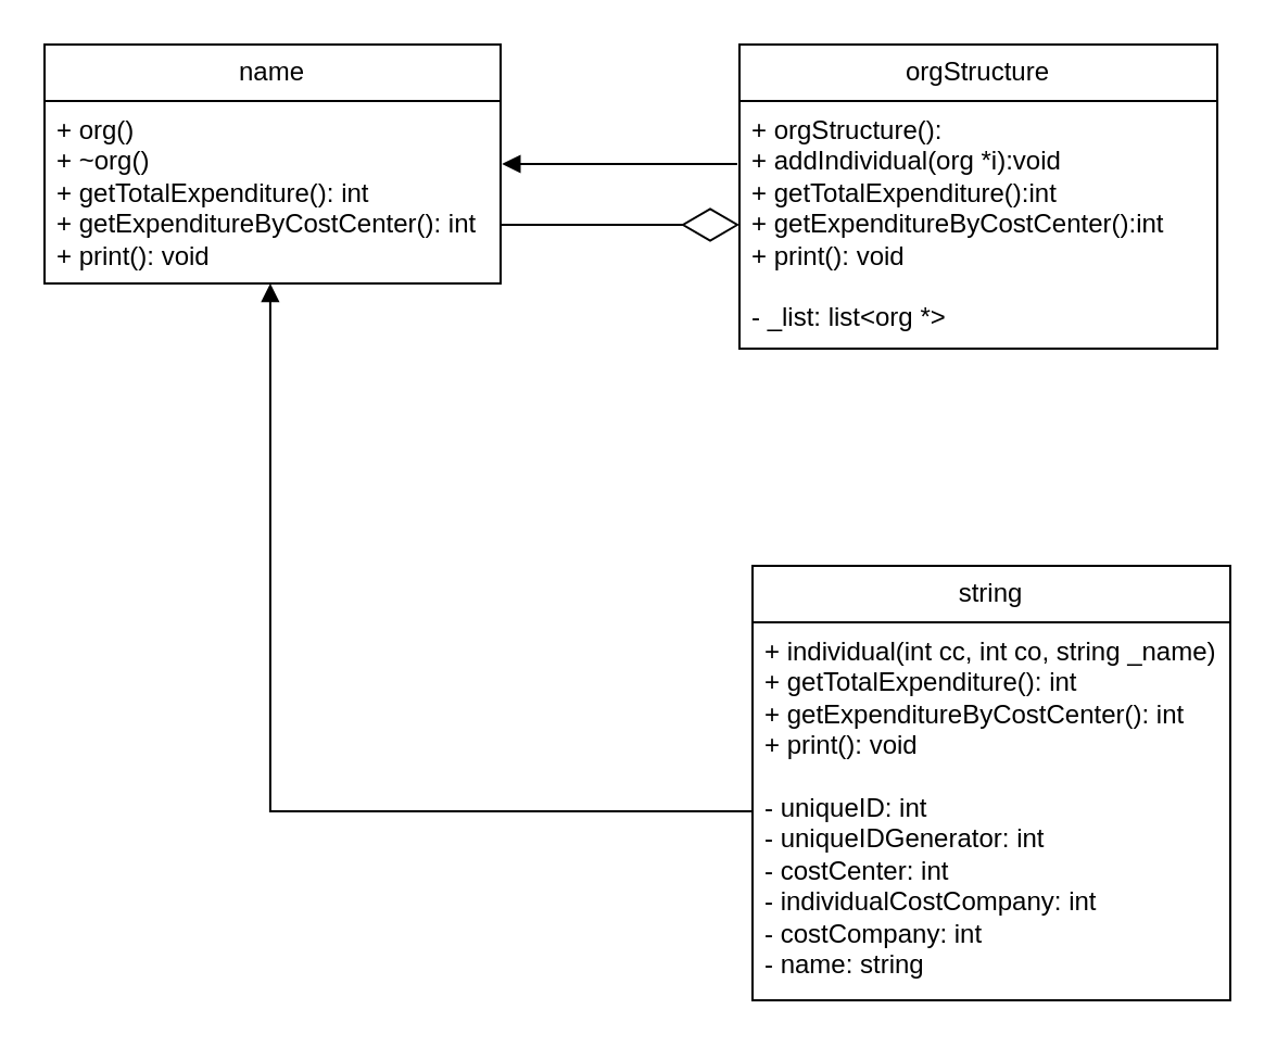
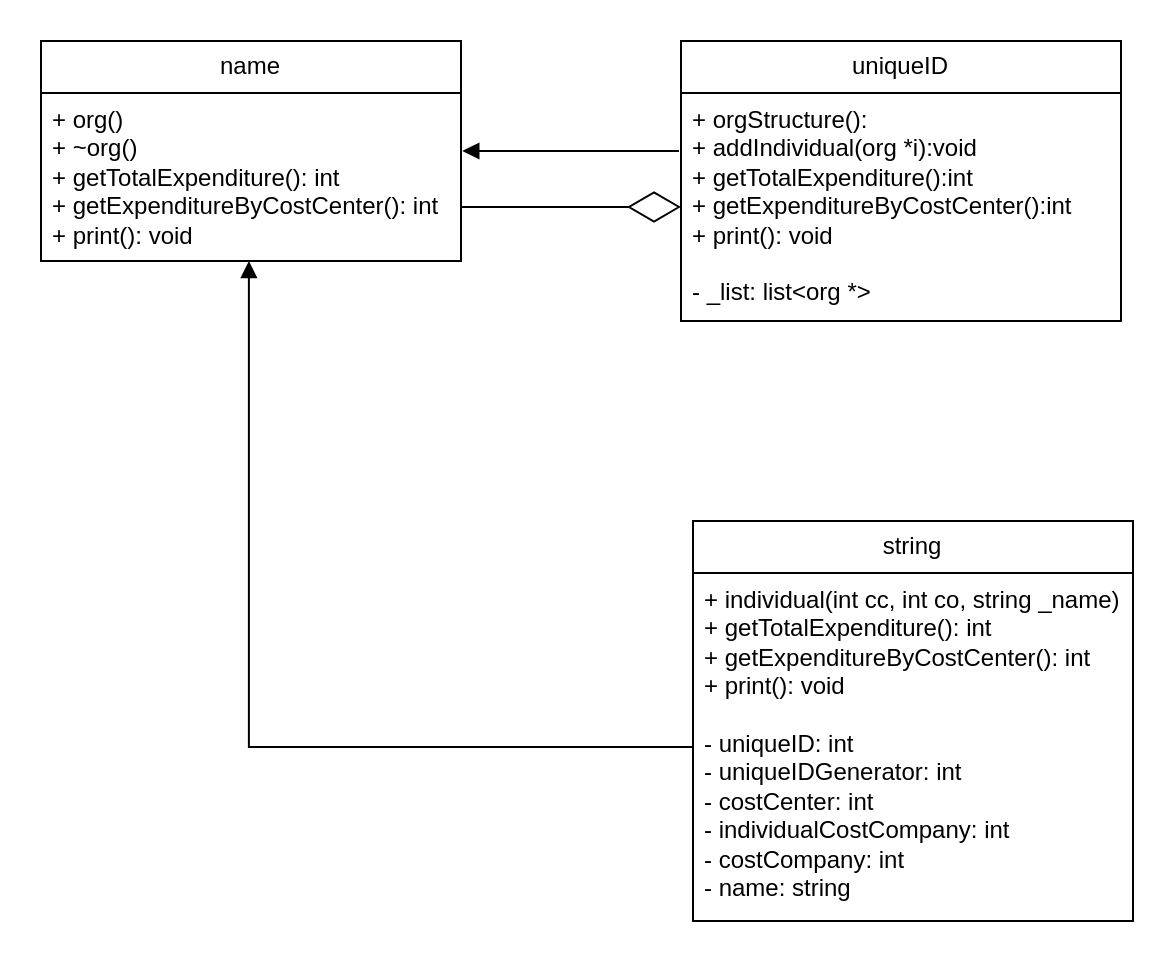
- <mxCell id="4" value="orgStructure" style="swimlane;fontStyle=0;childLayout=stackLayout;horizontal=1;startSize=26;fillColor=none;horizontalStack=0;resizeParent=1;resizeParentMax=0;resizeLast=0;collapsible=1;marginBottom=0;whiteSpace=wrap;html=1;" vertex="1" parent="1"><mxGeometry x="340" y="20" width="220" height="140" as="geometry" /></mxCell>
+ <mxCell id="4" value="uniqueID" style="swimlane;fontStyle=0;childLayout=stackLayout;horizontal=1;startSize=26;fillColor=none;horizontalStack=0;resizeParent=1;resizeParentMax=0;resizeLast=0;collapsible=1;marginBottom=0;whiteSpace=wrap;html=1;" vertex="1" parent="1"><mxGeometry x="340" y="20" width="220" height="140" as="geometry" /></mxCell>
